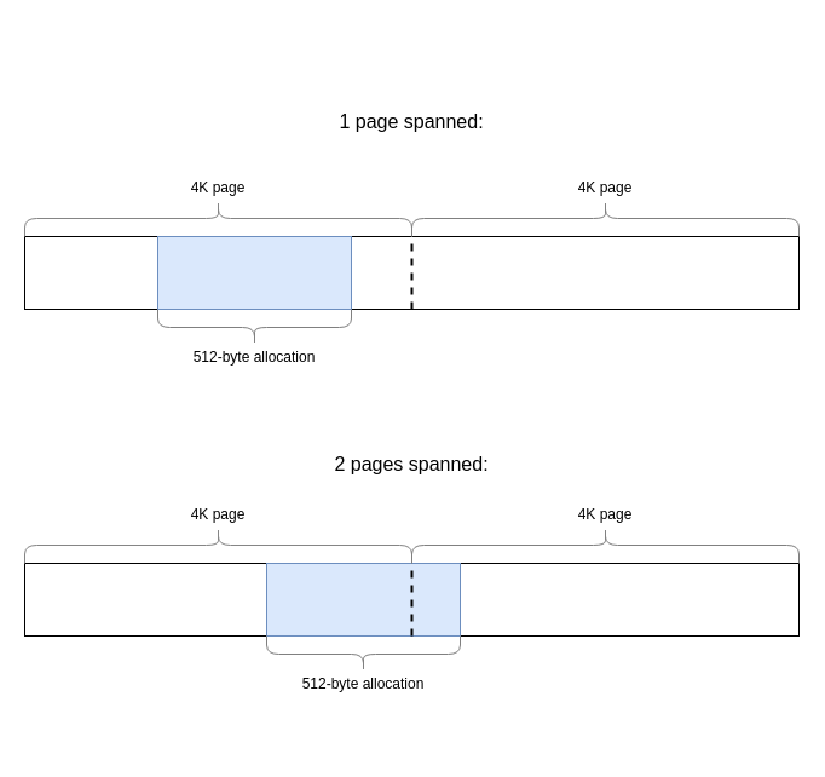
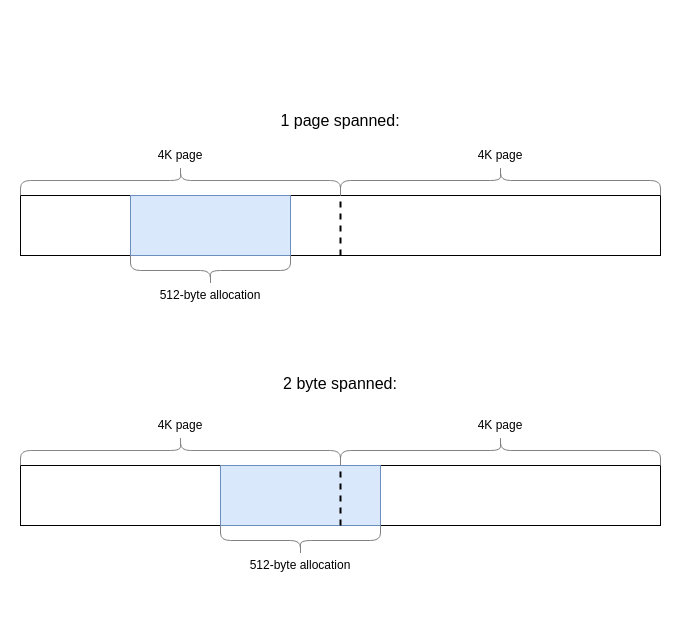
- <mxCell id="21" value="1 page spanned:" style="text;html=1;strokeColor=none;fillColor=none;align=center;verticalAlign=middle;whiteSpace=wrap;rounded=0;fontSize=16;" vertex="1" parent="1"><mxGeometry x="255" y="90" width="170" height="20" as="geometry" /></mxCell>
+ <mxCell id="21" value="1 page spanned:" style="text;html=1;strokeColor=none;fillColor=none;align=center;verticalAlign=middle;whiteSpace=wrap;rounded=0;fontSize=16;" vertex="1" parent="1"><mxGeometry x="255" y="110" width="170" height="20" as="geometry" /></mxCell>
- <mxCell id="11" value="2 pages spanned:" style="text;html=1;strokeColor=none;fillColor=none;align=center;verticalAlign=middle;whiteSpace=wrap;rounded=0;fontSize=16;" vertex="1" parent="1"><mxGeometry x="255" y="372.5" width="170" height="20" as="geometry" /></mxCell>
+ <mxCell id="11" value="2 byte spanned:" style="text;html=1;strokeColor=none;fillColor=none;align=center;verticalAlign=middle;whiteSpace=wrap;rounded=0;fontSize=16;" vertex="1" parent="1"><mxGeometry x="255" y="372.5" width="170" height="20" as="geometry" /></mxCell>
